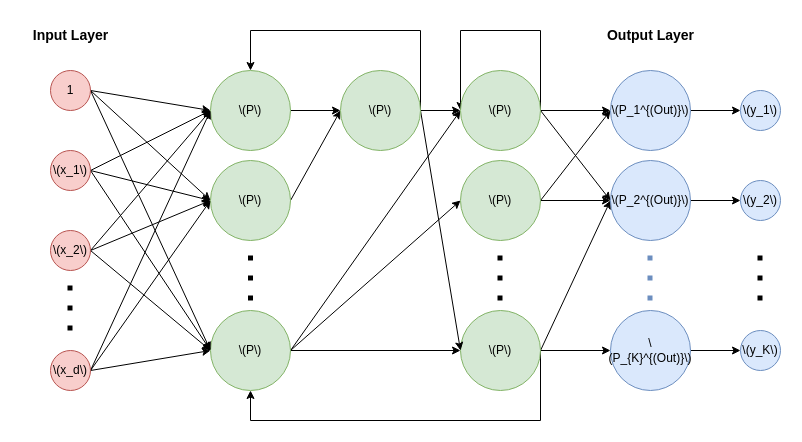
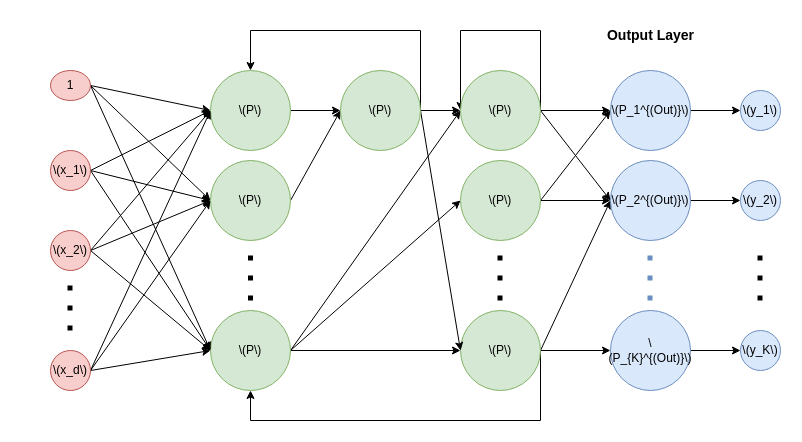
- <mxCell id="32" value="&lt;b&gt;&lt;font style=&quot;font-size: 14px;&quot;&gt;Input Layer&lt;/font&gt;&lt;/b&gt;" style="text;html=1;align=center;verticalAlign=middle;resizable=0;points=[];autosize=1;strokeColor=none;fillColor=none;" vertex="1" parent="1"><mxGeometry x="20" y="20" width="100" height="30" as="geometry" /></mxCell>
- <mxCell id="13" value="1" style="ellipse;whiteSpace=wrap;html=1;aspect=fixed;fillColor=#f8cecc;strokeColor=#b85450;" vertex="1" parent="1"><mxGeometry x="50" y="70" width="40" height="40" as="geometry" /></mxCell>
+ <mxCell id="13" value="1" style="ellipse;whiteSpace=wrap;html=1;aspect=fixed;fillColor=#f8cecc;strokeColor=#b85450;" vertex="1" parent="1"><mxGeometry x="50" y="70" width="40" height="30" as="geometry" /></mxCell>
